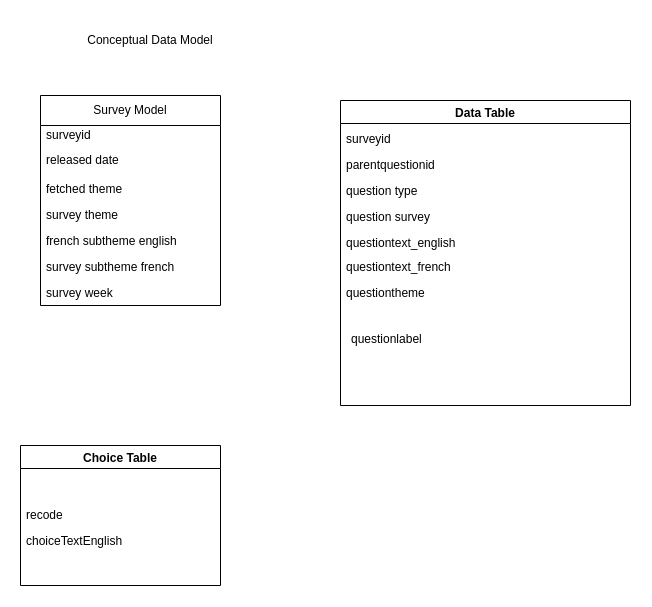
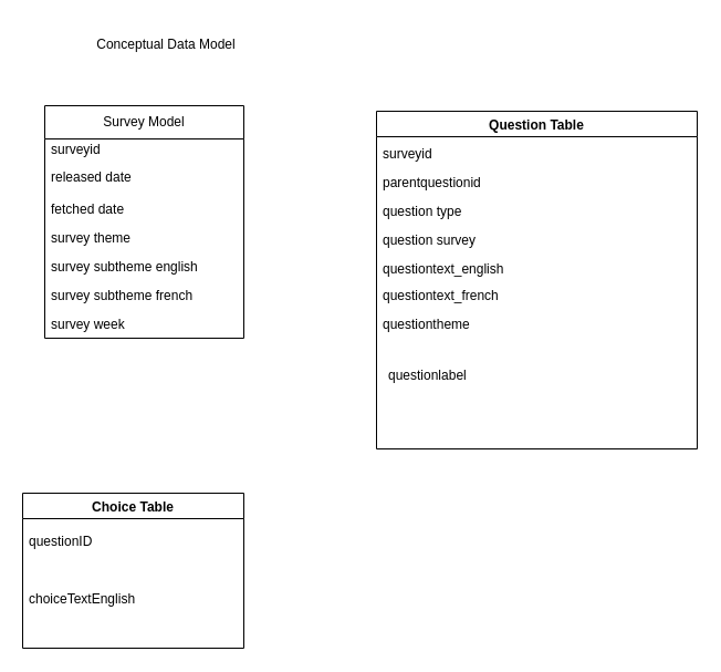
- <mxCell id="11" value="Data Table" style="swimlane;" vertex="1" parent="1"><mxGeometry x="340" y="100" width="290" height="305" as="geometry" /></mxCell>
+ <mxCell id="11" value="Question Table" style="swimlane;" vertex="1" parent="1"><mxGeometry x="340" y="100" width="290" height="305" as="geometry" /></mxCell>
- <mxCell id="6" value="fetched theme" style="text;strokeColor=none;fillColor=none;align=left;verticalAlign=top;spacingLeft=4;spacingRight=4;overflow=hidden;rotatable=0;points=[[0,0.5],[1,0.5]];portConstraint=eastwest;whiteSpace=wrap;html=1;" vertex="1" parent="3"><mxGeometry y="80" width="180" height="26" as="geometry" /></mxCell>
+ <mxCell id="6" value="fetched date" style="text;strokeColor=none;fillColor=none;align=left;verticalAlign=top;spacingLeft=4;spacingRight=4;overflow=hidden;rotatable=0;points=[[0,0.5],[1,0.5]];portConstraint=eastwest;whiteSpace=wrap;html=1;" vertex="1" parent="3"><mxGeometry y="80" width="180" height="26" as="geometry" /></mxCell>
- <mxCell id="8" value="french subtheme english" style="text;strokeColor=none;fillColor=none;align=left;verticalAlign=top;spacingLeft=4;spacingRight=4;overflow=hidden;rotatable=0;points=[[0,0.5],[1,0.5]];portConstraint=eastwest;whiteSpace=wrap;html=1;" vertex="1" parent="3"><mxGeometry y="132" width="180" height="26" as="geometry" /></mxCell>
+ <mxCell id="8" value="survey subtheme english" style="text;strokeColor=none;fillColor=none;align=left;verticalAlign=top;spacingLeft=4;spacingRight=4;overflow=hidden;rotatable=0;points=[[0,0.5],[1,0.5]];portConstraint=eastwest;whiteSpace=wrap;html=1;" vertex="1" parent="3"><mxGeometry y="132" width="180" height="26" as="geometry" /></mxCell>
+ <mxCell id="21" value="questionID&amp;nbsp;" style="text;strokeColor=none;fillColor=none;align=left;verticalAlign=top;spacingLeft=4;spacingRight=4;overflow=hidden;rotatable=0;points=[[0,0.5],[1,0.5]];portConstraint=eastwest;whiteSpace=wrap;html=1;" vertex="1" parent="20"><mxGeometry y="30" width="120" height="26" as="geometry" /></mxCell>
- <mxCell id="22" value="recode" style="text;strokeColor=none;fillColor=none;align=left;verticalAlign=top;spacingLeft=4;spacingRight=4;overflow=hidden;rotatable=0;points=[[0,0.5],[1,0.5]];portConstraint=eastwest;whiteSpace=wrap;html=1;" vertex="1" parent="20"><mxGeometry y="56" width="60" height="26" as="geometry" /></mxCell>
